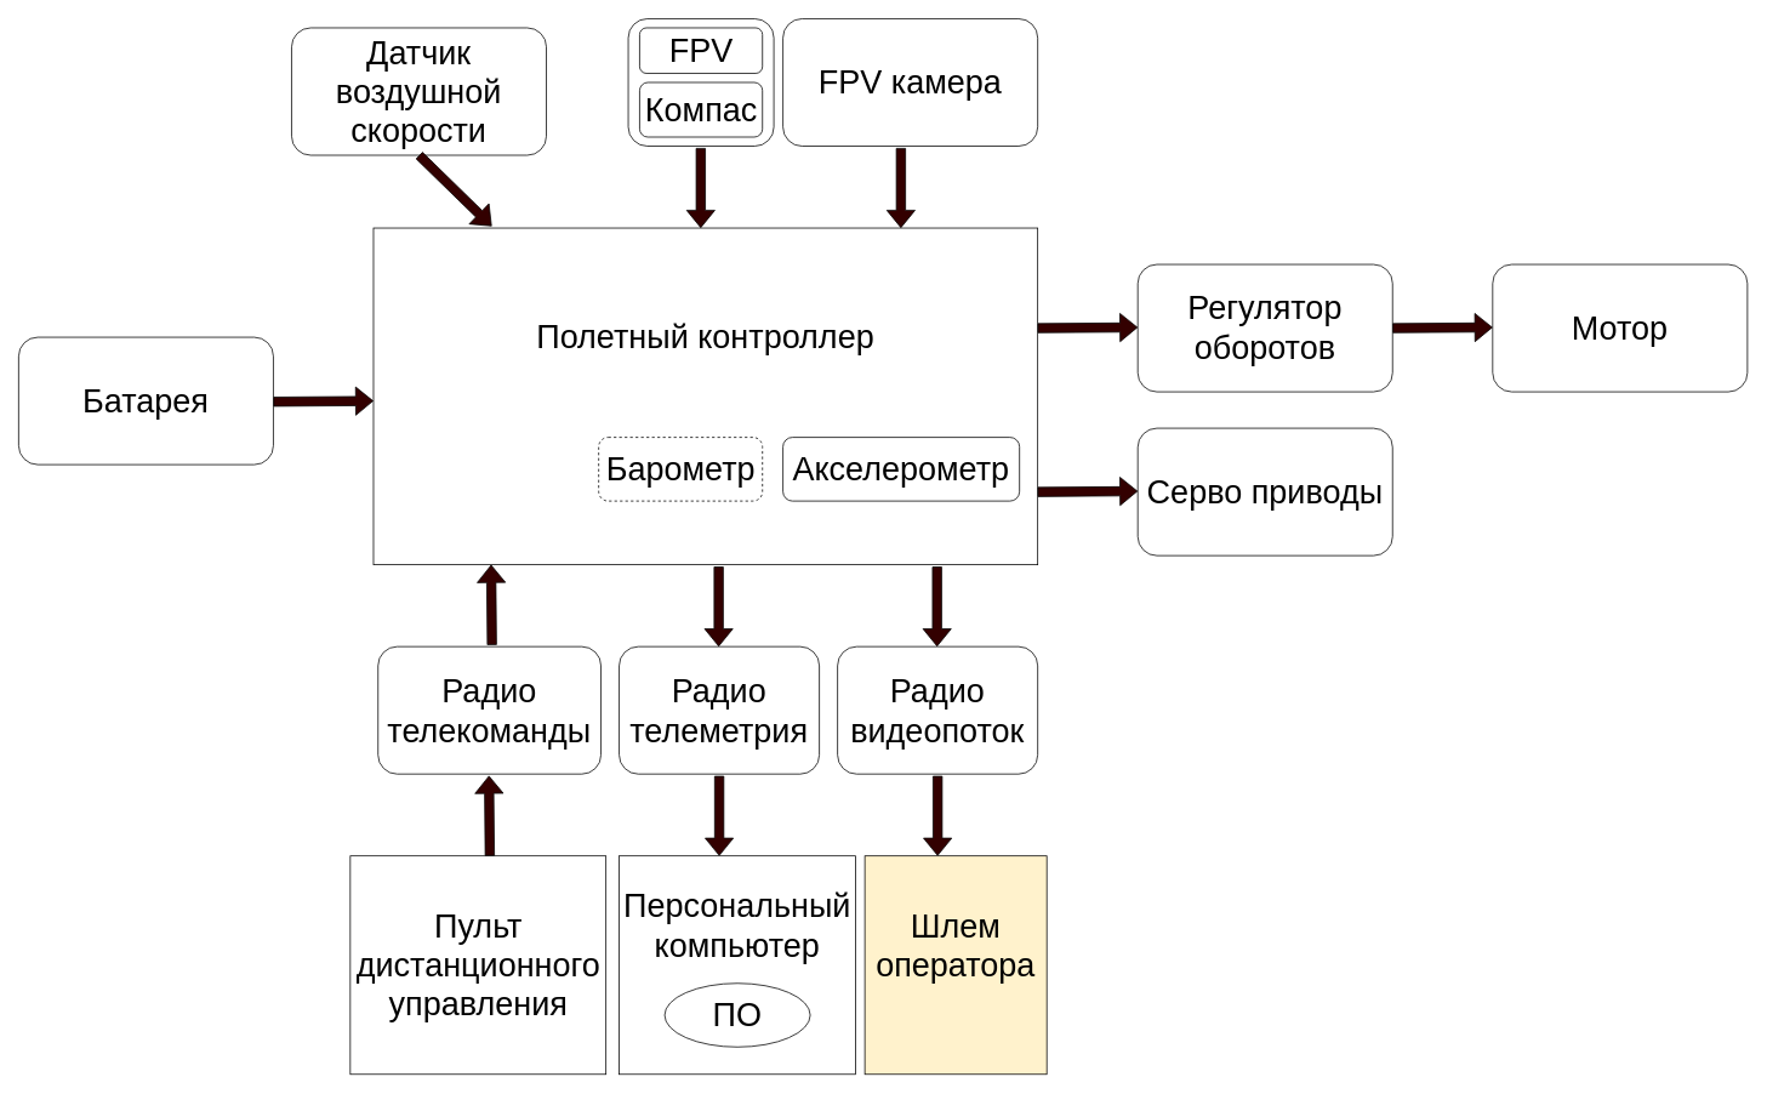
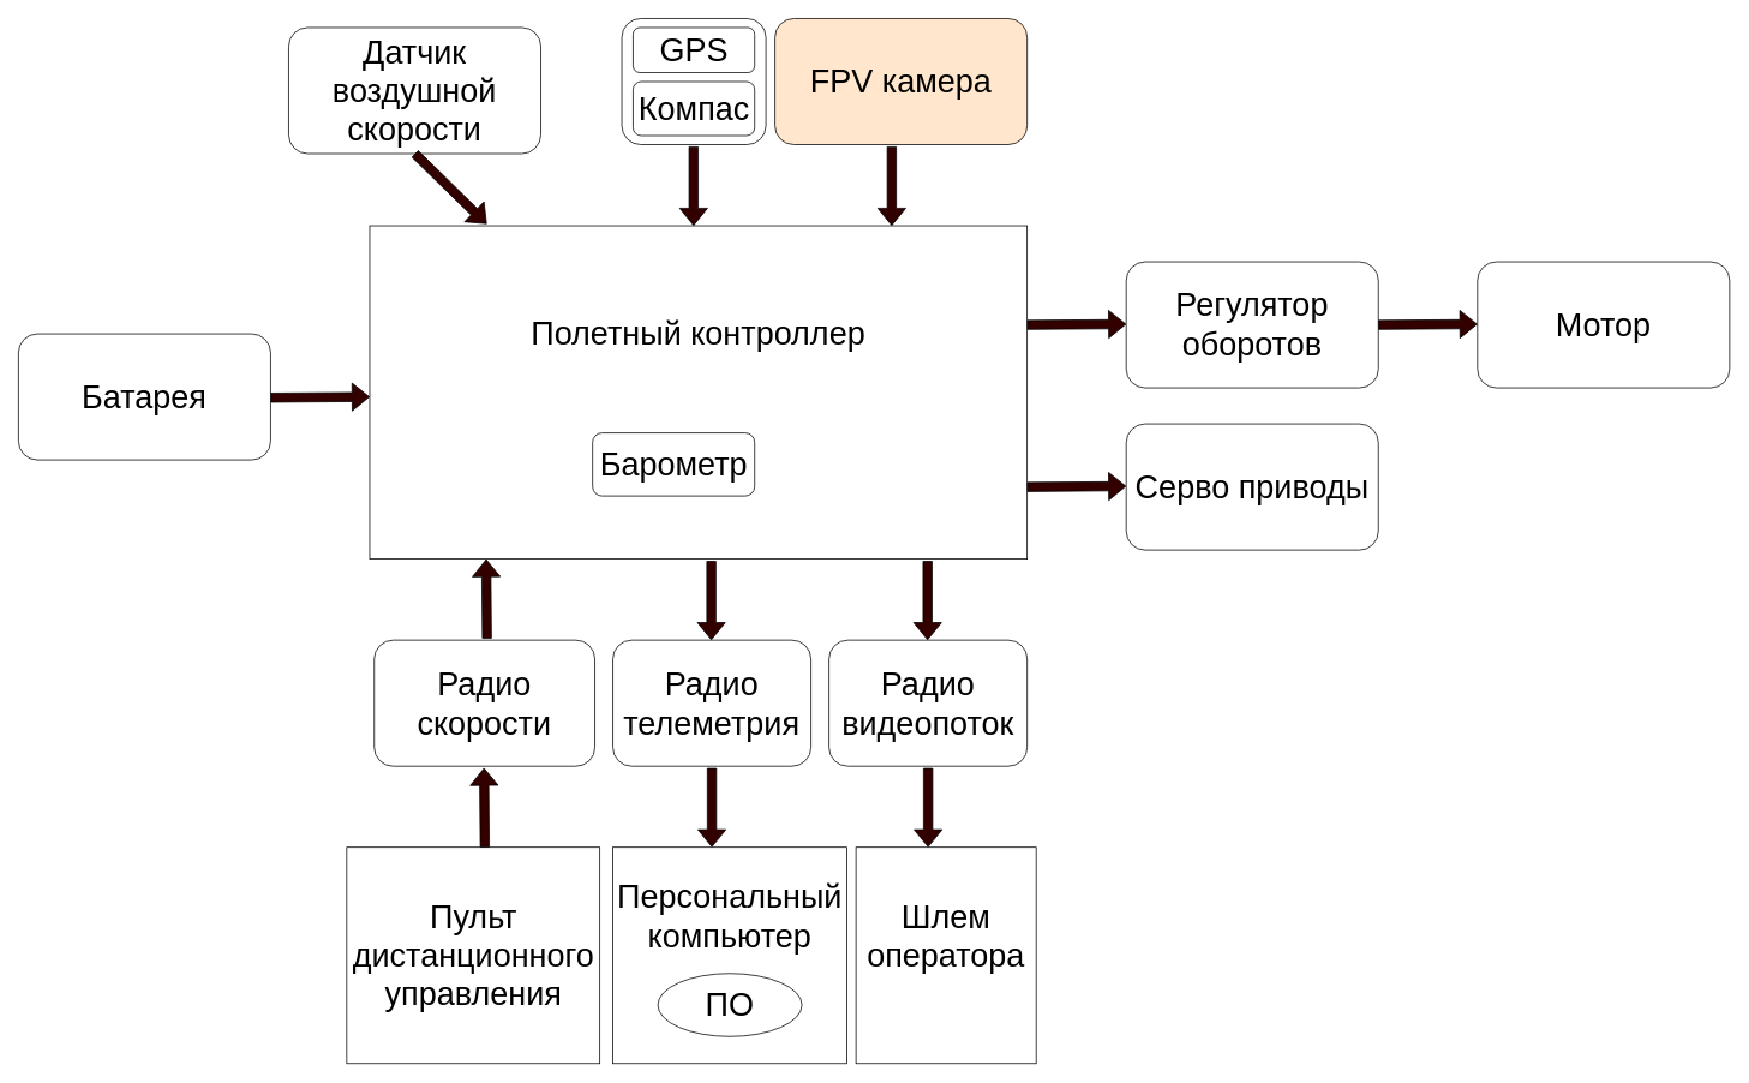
- <mxCell id="6" value="&lt;font style=&quot;font-size: 36px;&quot;&gt;FPV&lt;/font&gt;" style="rounded=1;whiteSpace=wrap;html=1;" parent="1" vertex="1"><mxGeometry x="702.5" y="30" width="135" height="50" as="geometry" /></mxCell>
+ <mxCell id="6" value="&lt;font style=&quot;font-size: 36px;&quot;&gt;GPS&lt;/font&gt;" style="rounded=1;whiteSpace=wrap;html=1;" parent="1" vertex="1"><mxGeometry x="702.5" y="30" width="135" height="50" as="geometry" /></mxCell>
- <mxCell id="8" value="&lt;span style=&quot;font-size: 36px;&quot;&gt;FPV камера&lt;/span&gt;" style="rounded=1;whiteSpace=wrap;html=1;" parent="1" vertex="1"><mxGeometry x="860" y="20" width="280" height="140" as="geometry" /></mxCell>
+ <mxCell id="8" value="&lt;span style=&quot;font-size: 36px;&quot;&gt;FPV камера&lt;/span&gt;" style="rounded=1;whiteSpace=wrap;html=1;fillColor=#ffe6cc;" parent="1" vertex="1"><mxGeometry x="860" y="20" width="280" height="140" as="geometry" /></mxCell>
- <mxCell id="4" value="&lt;font style=&quot;font-size: 36px;&quot;&gt;Барометр&lt;/font&gt;" style="rounded=1;whiteSpace=wrap;html=1;dashed=1;" parent="1" vertex="1"><mxGeometry x="657.5" y="480" width="180" height="70" as="geometry" /></mxCell>
+ <mxCell id="4" value="&lt;font style=&quot;font-size: 36px;&quot;&gt;Барометр&lt;/font&gt;" style="rounded=1;whiteSpace=wrap;html=1;" parent="1" vertex="1"><mxGeometry x="657.5" y="480" width="180" height="70" as="geometry" /></mxCell>
- <mxCell id="21" value="&lt;font style=&quot;font-size: 36px;&quot;&gt;Акселерометр&lt;/font&gt;" style="rounded=1;whiteSpace=wrap;html=1;" vertex="1" parent="1"><mxGeometry x="860" y="480" width="260" height="70" as="geometry" /></mxCell>
- <mxCell id="9" value="&lt;font style=&quot;font-size: 36px;&quot;&gt;Радио телекоманды&lt;/font&gt;" style="rounded=1;whiteSpace=wrap;html=1;" parent="1" vertex="1"><mxGeometry x="415" y="710" width="245" height="140" as="geometry" /></mxCell>
+ <mxCell id="9" value="&lt;font style=&quot;font-size: 36px;&quot;&gt;Радио скорости&lt;/font&gt;" style="rounded=1;whiteSpace=wrap;html=1;" parent="1" vertex="1"><mxGeometry x="415" y="710" width="245" height="140" as="geometry" /></mxCell>
- <mxCell id="18" value="&lt;div&gt;&lt;span style=&quot;font-size: 36px;&quot;&gt;Шлем оператора&lt;/span&gt;&lt;/div&gt;&lt;div&gt;&lt;span style=&quot;font-size: 36px;&quot;&gt;&lt;br&gt;&lt;/span&gt;&lt;/div&gt;" style="rounded=0;whiteSpace=wrap;html=1;fillColor=#fff2cc;" parent="1" vertex="1"><mxGeometry x="950" y="940" width="200" height="240" as="geometry" /></mxCell>
+ <mxCell id="18" value="&lt;div&gt;&lt;span style=&quot;font-size: 36px;&quot;&gt;Шлем оператора&lt;/span&gt;&lt;/div&gt;&lt;div&gt;&lt;span style=&quot;font-size: 36px;&quot;&gt;&lt;br&gt;&lt;/span&gt;&lt;/div&gt;" style="rounded=0;whiteSpace=wrap;html=1;" parent="1" vertex="1"><mxGeometry x="950" y="940" width="200" height="240" as="geometry" /></mxCell>
